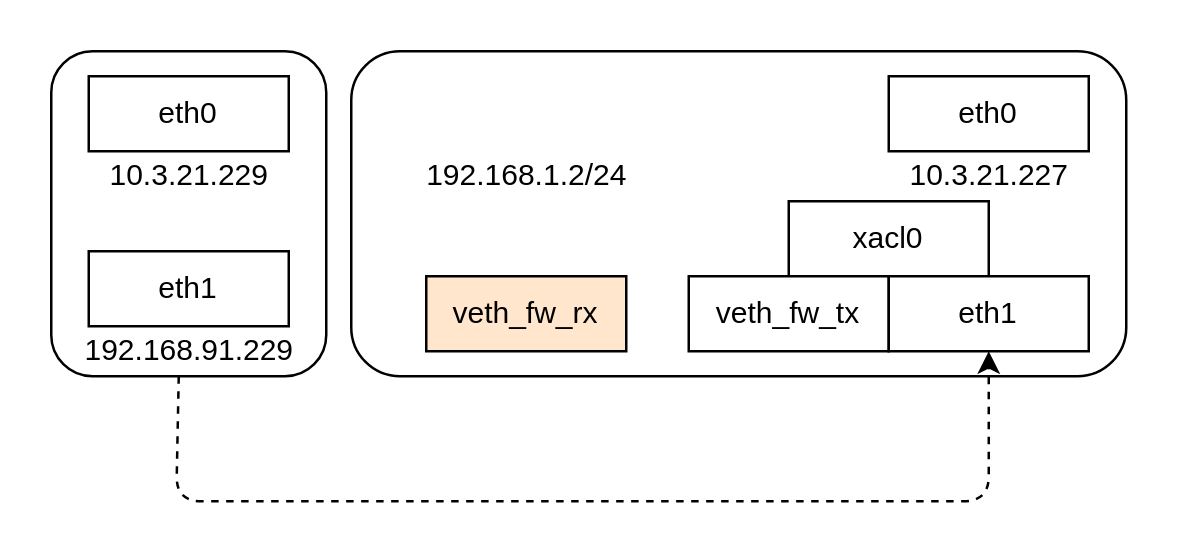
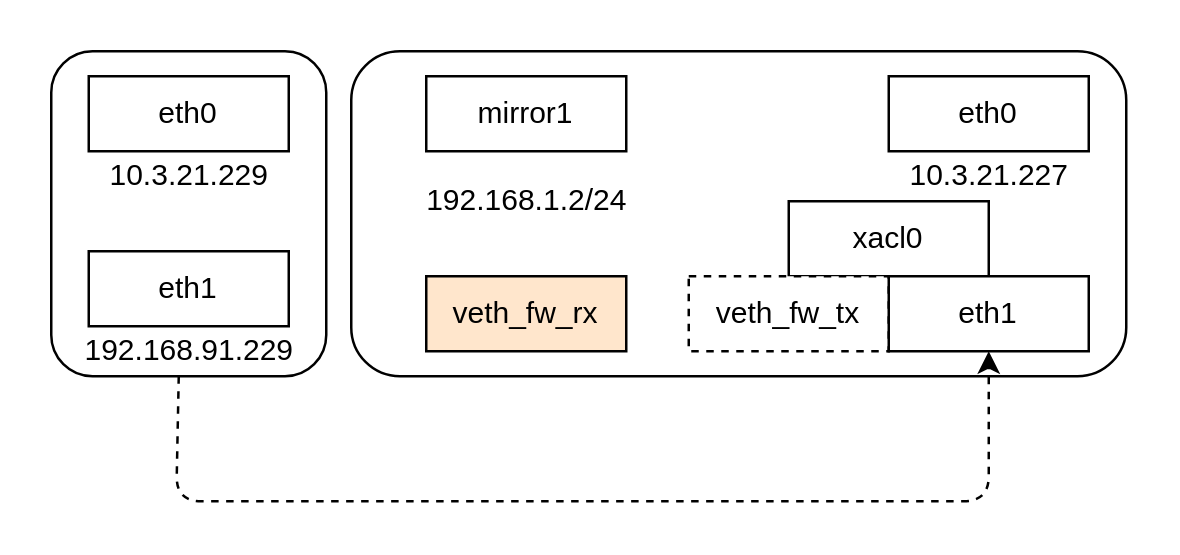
+ <mxCell id="8" value="mirror1" style="rounded=0;whiteSpace=wrap;html=1;" vertex="1" parent="1"><mxGeometry x="170" y="30" width="80" height="30" as="geometry" /></mxCell>
- <mxCell id="10" value="192.168.1.2/24" style="text;html=1;align=center;verticalAlign=middle;resizable=0;points=[];autosize=1;" vertex="1" parent="1"><mxGeometry x="160" y="60" width="100" height="20" as="geometry" /></mxCell>
+ <mxCell id="10" value="192.168.1.2/24" style="text;html=1;align=center;verticalAlign=middle;resizable=0;points=[];autosize=1;" vertex="1" parent="1"><mxGeometry x="160" y="70" width="100" height="20" as="geometry" /></mxCell>
- <mxCell id="4" value="veth_fw_tx" style="rounded=0;whiteSpace=wrap;html=1;" vertex="1" parent="1"><mxGeometry x="275" y="110" width="80" height="30" as="geometry" /></mxCell>
+ <mxCell id="4" value="veth_fw_tx" style="rounded=0;whiteSpace=wrap;html=1;dashed=1;" vertex="1" parent="1"><mxGeometry x="275" y="110" width="80" height="30" as="geometry" /></mxCell>
